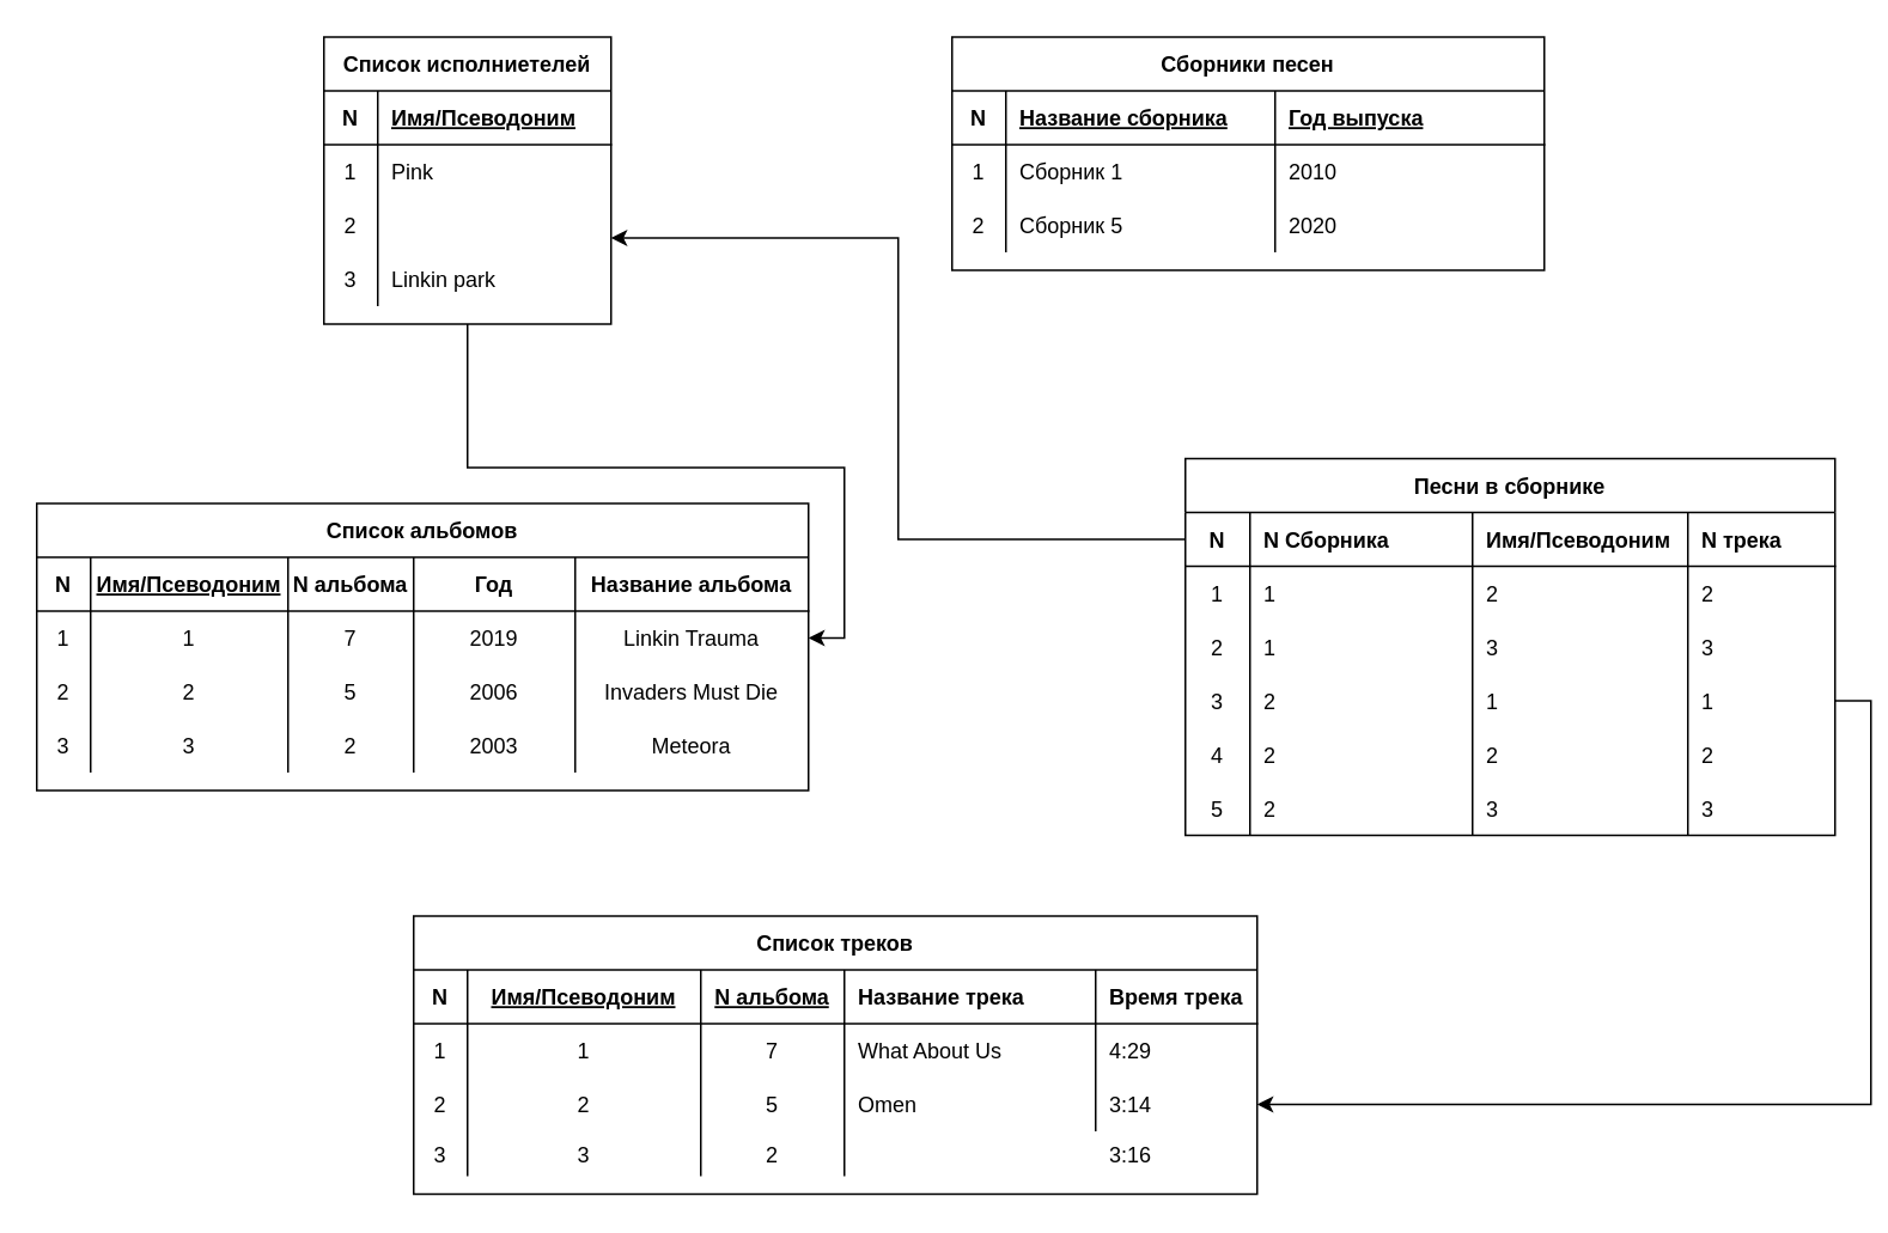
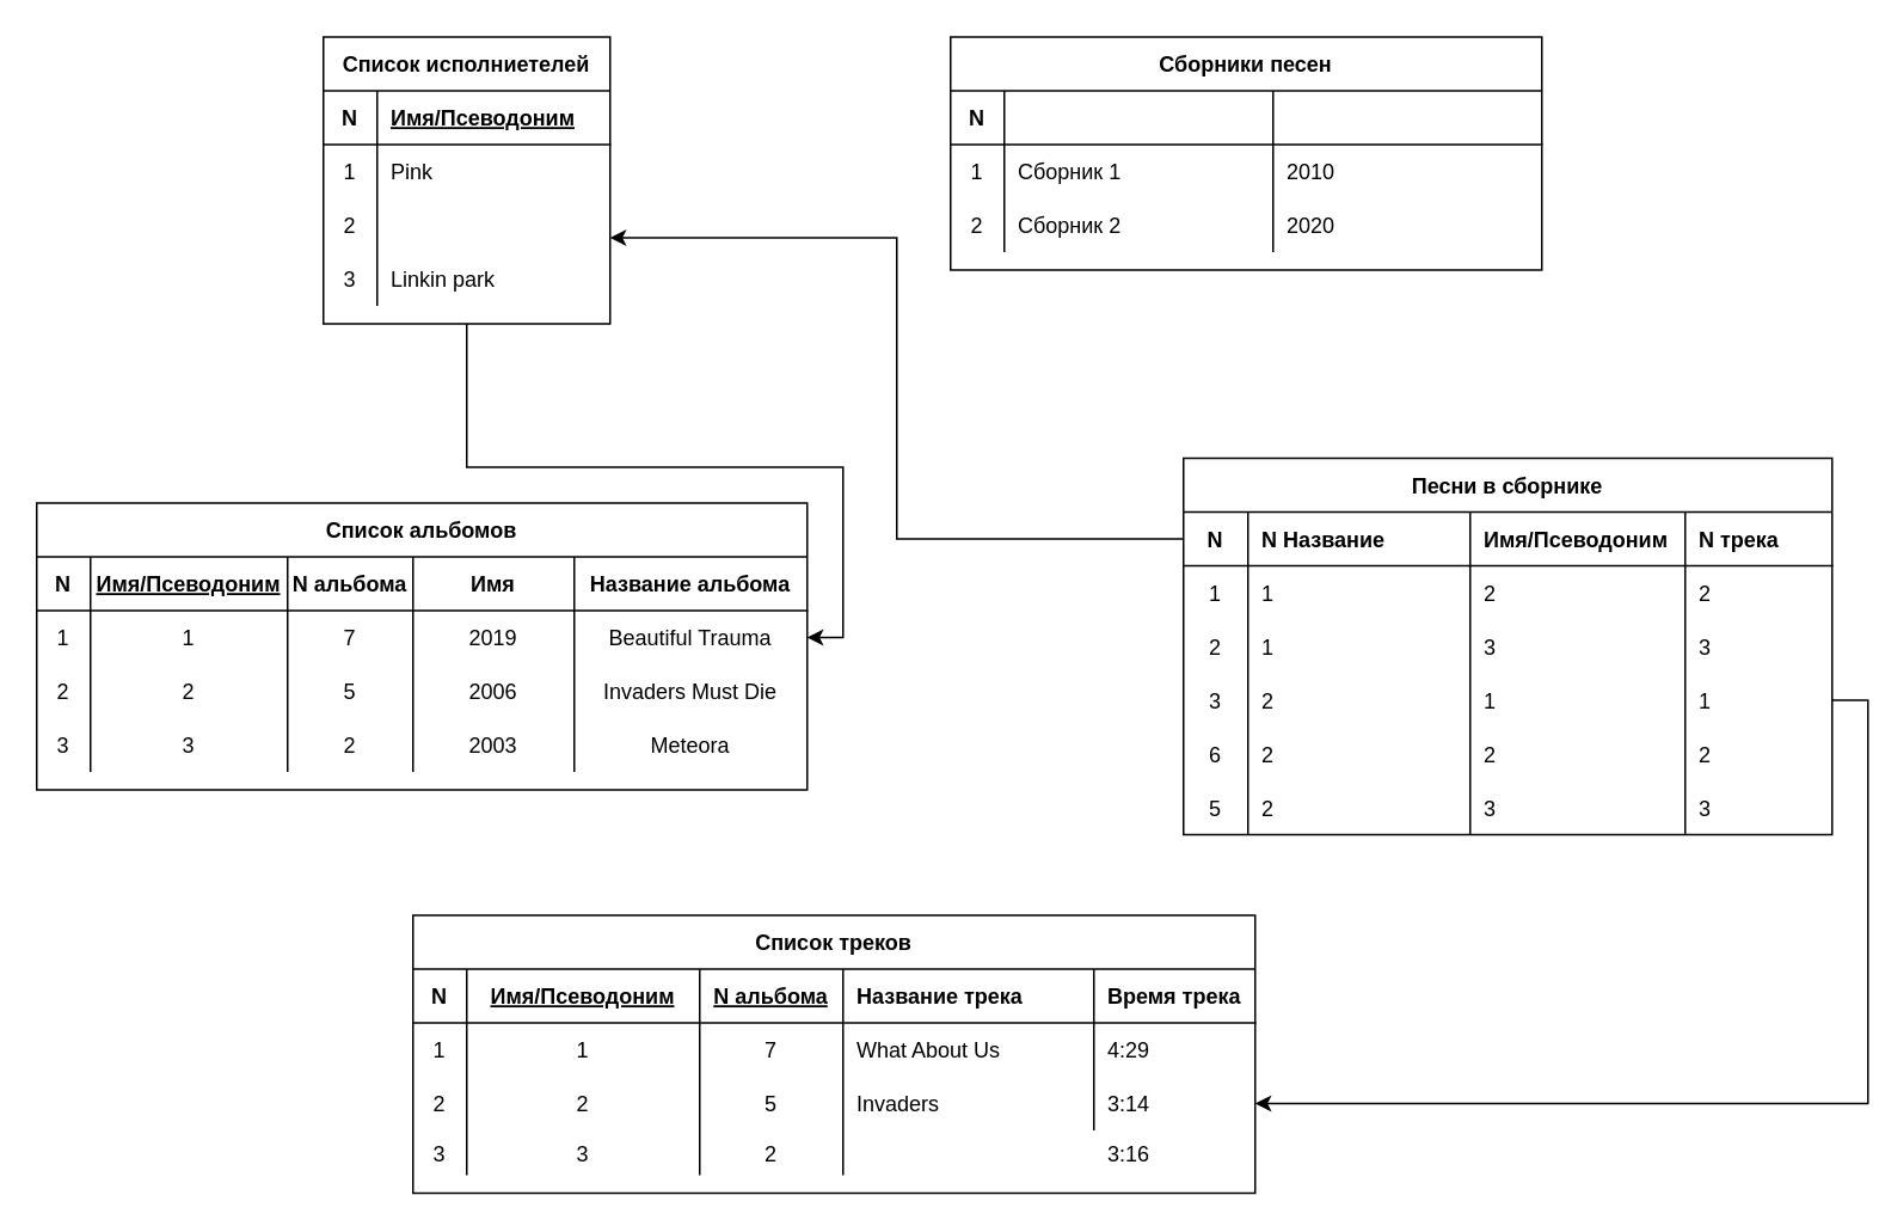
- <mxCell id="100" value="Название сборника" style="shape=partialRectangle;connectable=0;fillColor=none;top=0;left=0;bottom=0;right=0;align=left;spacingLeft=6;fontStyle=5;overflow=hidden;" vertex="1" parent="98"><mxGeometry x="30" width="150" height="30" as="geometry"><mxRectangle width="150" height="30" as="alternateBounds" /></mxGeometry></mxCell>
- <mxCell id="101" value="Год выпуска" style="shape=partialRectangle;connectable=0;fillColor=none;top=0;left=0;bottom=0;right=0;align=left;spacingLeft=6;fontStyle=5;overflow=hidden;" vertex="1" parent="98"><mxGeometry x="180" width="150" height="30" as="geometry"><mxRectangle width="150" height="30" as="alternateBounds" /></mxGeometry></mxCell>
- <mxCell id="108" value="Сборник 5" style="shape=partialRectangle;connectable=0;fillColor=none;top=0;left=0;bottom=0;right=0;align=left;spacingLeft=6;overflow=hidden;" vertex="1" parent="106"><mxGeometry x="30" width="150" height="30" as="geometry"><mxRectangle width="150" height="30" as="alternateBounds" /></mxGeometry></mxCell>
+ <mxCell id="108" value="Сборник 2" style="shape=partialRectangle;connectable=0;fillColor=none;top=0;left=0;bottom=0;right=0;align=left;spacingLeft=6;overflow=hidden;" vertex="1" parent="106"><mxGeometry x="30" width="150" height="30" as="geometry"><mxRectangle width="150" height="30" as="alternateBounds" /></mxGeometry></mxCell>
- <mxCell id="67" value="N Сборника" style="shape=partialRectangle;connectable=0;fillColor=none;top=0;left=0;bottom=0;right=0;align=left;spacingLeft=6;fontStyle=1;overflow=hidden;" vertex="1" parent="65"><mxGeometry x="36" width="124" height="30" as="geometry"><mxRectangle width="124" height="30" as="alternateBounds" /></mxGeometry></mxCell>
+ <mxCell id="67" value="N Название" style="shape=partialRectangle;connectable=0;fillColor=none;top=0;left=0;bottom=0;right=0;align=left;spacingLeft=6;fontStyle=1;overflow=hidden;" vertex="1" parent="65"><mxGeometry x="36" width="124" height="30" as="geometry"><mxRectangle width="124" height="30" as="alternateBounds" /></mxGeometry></mxCell>
- <mxCell id="44" value="Год" style="shape=partialRectangle;connectable=0;fillColor=none;top=0;left=0;bottom=0;right=0;fontStyle=1;overflow=hidden;" parent="40" vertex="1"><mxGeometry x="210" width="90" height="30" as="geometry"><mxRectangle width="90" height="30" as="alternateBounds" /></mxGeometry></mxCell>
+ <mxCell id="44" value="Имя" style="shape=partialRectangle;connectable=0;fillColor=none;top=0;left=0;bottom=0;right=0;fontStyle=1;overflow=hidden;" parent="40" vertex="1"><mxGeometry x="210" width="90" height="30" as="geometry"><mxRectangle width="90" height="30" as="alternateBounds" /></mxGeometry></mxCell>
- <mxCell id="51" value="Linkin Trauma" style="shape=partialRectangle;connectable=0;fillColor=none;top=0;left=0;bottom=0;right=0;editable=1;overflow=hidden;" parent="46" vertex="1"><mxGeometry x="300" width="130" height="30" as="geometry"><mxRectangle width="130" height="30" as="alternateBounds" /></mxGeometry></mxCell>
+ <mxCell id="51" value="Beautiful Trauma" style="shape=partialRectangle;connectable=0;fillColor=none;top=0;left=0;bottom=0;right=0;editable=1;overflow=hidden;" parent="46" vertex="1"><mxGeometry x="300" width="130" height="30" as="geometry"><mxRectangle width="130" height="30" as="alternateBounds" /></mxGeometry></mxCell>
- <mxCell id="86" value="4" style="shape=partialRectangle;connectable=0;fillColor=none;top=0;left=0;bottom=0;right=0;editable=1;overflow=hidden;" vertex="1" parent="85"><mxGeometry width="36" height="30" as="geometry"><mxRectangle width="36" height="30" as="alternateBounds" /></mxGeometry></mxCell>
+ <mxCell id="86" value="6" style="shape=partialRectangle;connectable=0;fillColor=none;top=0;left=0;bottom=0;right=0;editable=1;overflow=hidden;" vertex="1" parent="85"><mxGeometry width="36" height="30" as="geometry"><mxRectangle width="36" height="30" as="alternateBounds" /></mxGeometry></mxCell>
- <mxCell id="32" value="Omen" style="shape=partialRectangle;connectable=0;fillColor=none;top=0;left=0;bottom=0;right=0;align=left;spacingLeft=6;overflow=hidden;" parent="28" vertex="1"><mxGeometry x="240" width="140" height="30" as="geometry"><mxRectangle width="140" height="30" as="alternateBounds" /></mxGeometry></mxCell>
+ <mxCell id="32" value="Invaders" style="shape=partialRectangle;connectable=0;fillColor=none;top=0;left=0;bottom=0;right=0;align=left;spacingLeft=6;overflow=hidden;" parent="28" vertex="1"><mxGeometry x="240" width="140" height="30" as="geometry"><mxRectangle width="140" height="30" as="alternateBounds" /></mxGeometry></mxCell>
